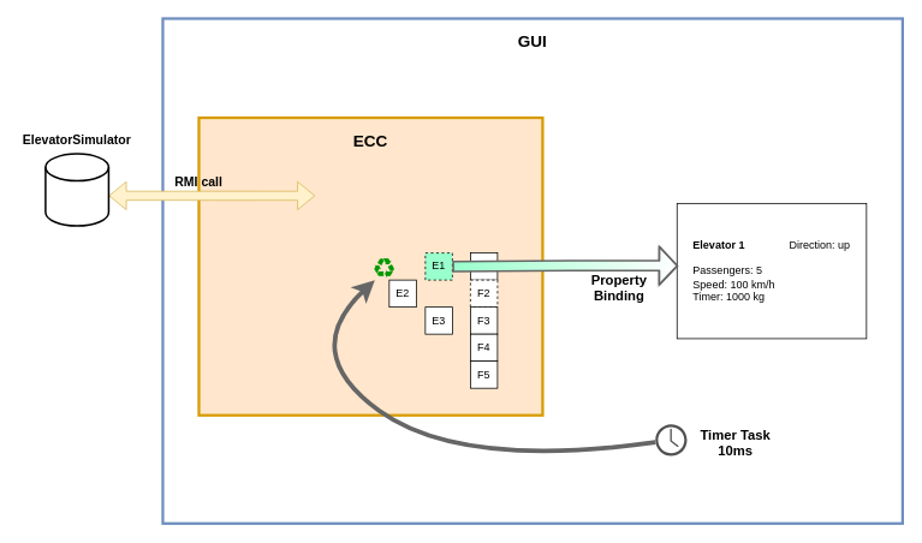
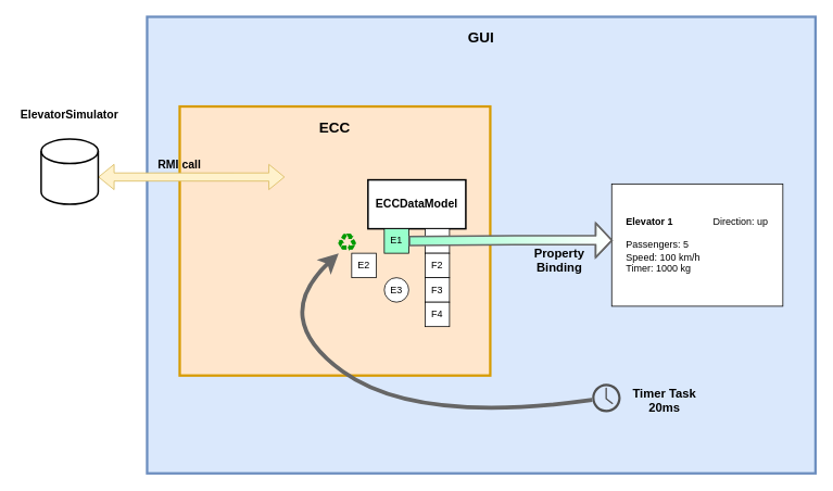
- <mxCell id="2" value="GUI" style="rounded=0;whiteSpace=wrap;html=1;fillColor=#ffffff;strokeColor=#6c8ebf;glass=0;shadow=0;sketch=0;align=center;verticalAlign=top;spacing=11;fontSize=18;fontStyle=1;strokeWidth=3;" vertex="1" parent="1"><mxGeometry x="180" y="20" width="820" height="560" as="geometry" /></mxCell>
+ <mxCell id="2" value="GUI" style="rounded=0;whiteSpace=wrap;html=1;fillColor=#dae8fc;strokeColor=#6c8ebf;glass=0;shadow=0;sketch=0;align=center;verticalAlign=top;spacing=11;fontSize=18;fontStyle=1;strokeWidth=3;" vertex="1" parent="1"><mxGeometry x="180" y="20" width="820" height="560" as="geometry" /></mxCell>
- <mxCell id="16" value="&lt;b&gt;ElevatorSimulator&lt;/b&gt;" style="text;html=1;strokeColor=none;fillColor=none;align=center;verticalAlign=middle;whiteSpace=wrap;rounded=0;shadow=0;glass=0;sketch=0;fontSize=14;" vertex="1" parent="1"><mxGeometry x="20" y="140" width="130" height="30" as="geometry" /></mxCell>
+ <mxCell id="16" value="&lt;b&gt;ElevatorSimulator&lt;/b&gt;" style="text;html=1;strokeColor=none;fillColor=none;align=center;verticalAlign=middle;whiteSpace=wrap;rounded=0;shadow=0;glass=0;sketch=0;fontSize=14;" vertex="1" parent="1"><mxGeometry x="20" y="125" width="130" height="30" as="geometry" /></mxCell>
+ <mxCell id="4" value="ECCDataModel" style="rounded=0;whiteSpace=wrap;html=1;fontSize=14;fontStyle=1;strokeWidth=2;" vertex="1" parent="1"><mxGeometry x="451" y="220" width="120" height="60" as="geometry" /></mxCell>
- <mxCell id="5" value="&lt;font color=&quot;#000000&quot; style=&quot;font-size: 12px;&quot;&gt;&lt;span style=&quot;font-size: 12px; line-height: 1;&quot;&gt;E1&lt;/span&gt;&lt;/font&gt;" style="whiteSpace=wrap;html=1;aspect=fixed;rounded=0;shadow=0;glass=0;labelBackgroundColor=none;sketch=0;fontSize=12;fontColor=#009900;strokeWidth=1;gradientColor=none;align=center;verticalAlign=middle;spacing=0;fillColor=#99FFCC;dashed=1;" vertex="1" parent="1"><mxGeometry x="471" y="280" width="30" height="30" as="geometry" /></mxCell>
+ <mxCell id="5" value="&lt;font color=&quot;#000000&quot; style=&quot;font-size: 12px;&quot;&gt;&lt;span style=&quot;font-size: 12px; line-height: 1;&quot;&gt;E1&lt;/span&gt;&lt;/font&gt;" style="whiteSpace=wrap;html=1;aspect=fixed;rounded=0;shadow=0;glass=0;labelBackgroundColor=none;sketch=0;fontSize=12;fontColor=#009900;strokeWidth=1;gradientColor=none;align=center;verticalAlign=middle;spacing=0;fillColor=#99FFCC;" vertex="1" parent="1"><mxGeometry x="471" y="280" width="30" height="30" as="geometry" /></mxCell>
- <mxCell id="9" value="&lt;font color=&quot;#000000&quot; style=&quot;font-size: 12px&quot;&gt;&lt;span style=&quot;font-size: 12px ; line-height: 1&quot;&gt;F2&lt;/span&gt;&lt;/font&gt;" style="whiteSpace=wrap;html=1;aspect=fixed;rounded=0;shadow=0;glass=0;labelBackgroundColor=none;sketch=0;fontSize=12;fontColor=#009900;strokeWidth=1;gradientColor=none;align=center;verticalAlign=middle;spacing=0;dashed=1;" vertex="1" parent="1"><mxGeometry x="521" y="310" width="30" height="30" as="geometry" /></mxCell>
+ <mxCell id="9" value="&lt;font color=&quot;#000000&quot; style=&quot;font-size: 12px&quot;&gt;&lt;span style=&quot;font-size: 12px ; line-height: 1&quot;&gt;F2&lt;/span&gt;&lt;/font&gt;" style="whiteSpace=wrap;html=1;aspect=fixed;rounded=0;shadow=0;glass=0;labelBackgroundColor=none;sketch=0;fontSize=12;fontColor=#009900;strokeWidth=1;gradientColor=none;align=center;verticalAlign=middle;spacing=0;" vertex="1" parent="1"><mxGeometry x="521" y="310" width="30" height="30" as="geometry" /></mxCell>
- <mxCell id="7" value="&lt;font color=&quot;#000000&quot; style=&quot;font-size: 12px&quot;&gt;&lt;span style=&quot;font-size: 12px ; line-height: 1&quot;&gt;E3&lt;/span&gt;&lt;/font&gt;" style="whiteSpace=wrap;html=1;aspect=fixed;rounded=0;shadow=0;glass=0;labelBackgroundColor=none;sketch=0;fontSize=12;fontColor=#009900;strokeWidth=1;gradientColor=none;align=center;verticalAlign=middle;spacing=0;" vertex="1" parent="1"><mxGeometry x="471" y="340" width="30" height="30" as="geometry" /></mxCell>
+ <mxCell id="7" value="&lt;font color=&quot;#000000&quot; style=&quot;font-size: 12px&quot;&gt;&lt;span style=&quot;font-size: 12px ; line-height: 1&quot;&gt;E3&lt;/span&gt;&lt;/font&gt;" style="ellipse;whiteSpace=wrap;html=1;aspect=fixed;shadow=0;glass=0;labelBackgroundColor=none;sketch=0;fontSize=12;fontColor=#009900;strokeWidth=1;gradientColor=none;align=center;verticalAlign=middle;spacing=0;" vertex="1" parent="1"><mxGeometry x="471" y="340" width="30" height="30" as="geometry" /></mxCell>
- <mxCell id="12" value="&lt;font color=&quot;#000000&quot; style=&quot;font-size: 12px&quot;&gt;&lt;span style=&quot;font-size: 12px ; line-height: 1&quot;&gt;F5&lt;br&gt;&lt;/span&gt;&lt;/font&gt;" style="whiteSpace=wrap;html=1;aspect=fixed;rounded=0;shadow=0;glass=0;labelBackgroundColor=none;sketch=0;fontSize=12;fontColor=#009900;strokeWidth=1;gradientColor=none;align=center;verticalAlign=middle;spacing=0;" vertex="1" parent="1"><mxGeometry x="521" y="400" width="30" height="30" as="geometry" /></mxCell>
- <mxCell id="22" value="&lt;span style=&quot;font-size: 15px&quot;&gt;&lt;b&gt;Timer Task&lt;br&gt;10ms&lt;br&gt;&lt;/b&gt;&lt;/span&gt;" style="text;html=1;strokeColor=none;fillColor=none;align=center;verticalAlign=middle;whiteSpace=wrap;rounded=0;shadow=0;glass=0;labelBackgroundColor=none;sketch=0;fontSize=12;fontColor=#000000;" vertex="1" parent="1"><mxGeometry x="770" y="470" width="90" height="40" as="geometry" /></mxCell>
+ <mxCell id="22" value="&lt;span style=&quot;font-size: 15px&quot;&gt;&lt;b&gt;Timer Task&lt;br&gt;20ms&lt;br&gt;&lt;/b&gt;&lt;/span&gt;" style="text;html=1;strokeColor=none;fillColor=none;align=center;verticalAlign=middle;whiteSpace=wrap;rounded=0;shadow=0;glass=0;labelBackgroundColor=none;sketch=0;fontSize=12;fontColor=#000000;" vertex="1" parent="1"><mxGeometry x="770" y="470" width="90" height="40" as="geometry" /></mxCell>
